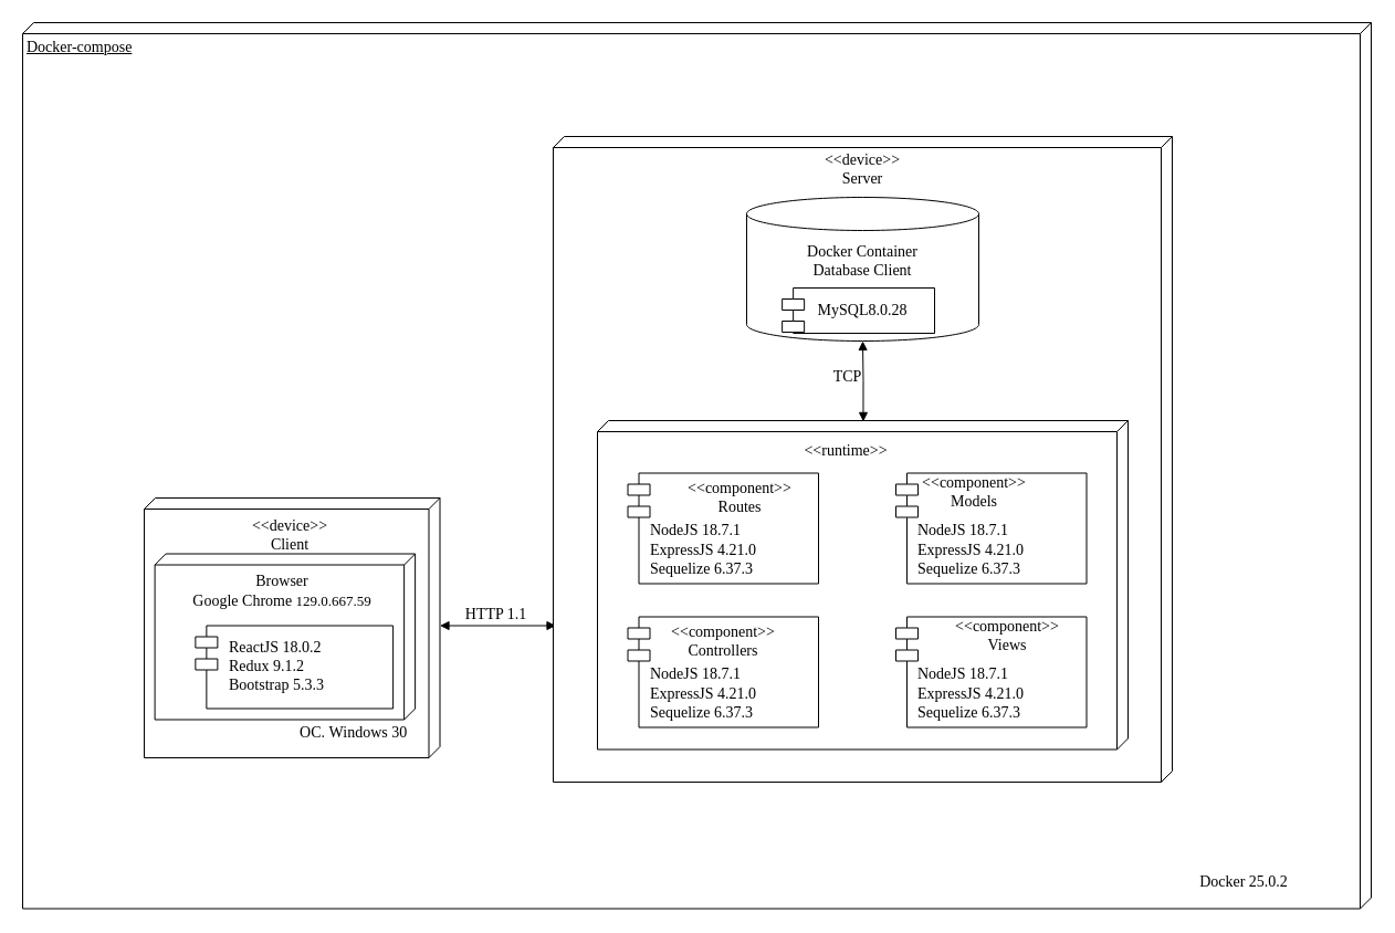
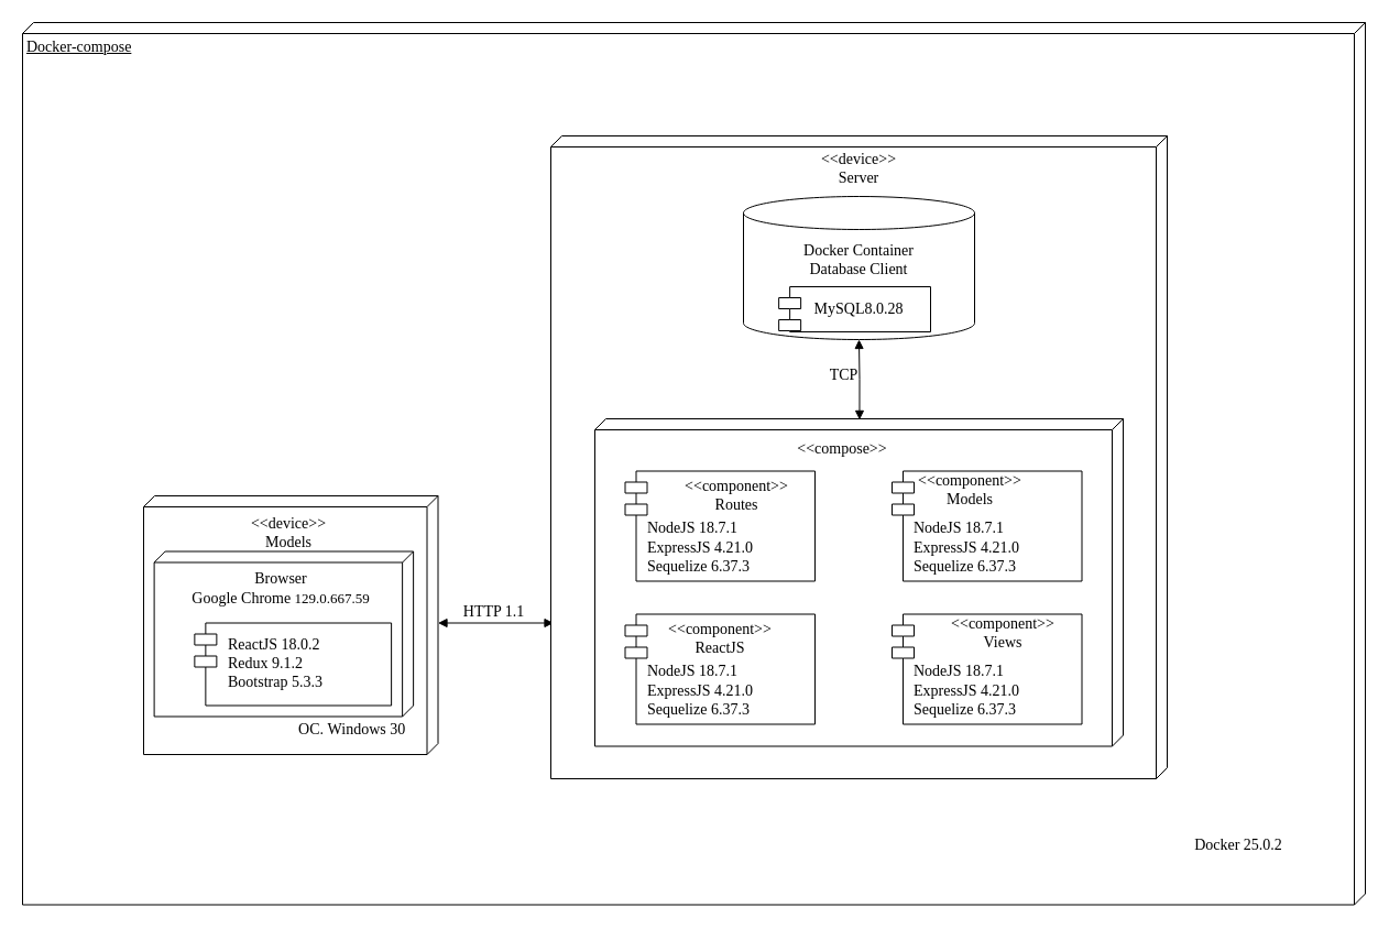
- <mxCell id="20" value="&lt;font face=&quot;Times New Roman&quot;&gt;&lt;span style=&quot;font-size: 14px;&quot;&gt;&amp;lt;&amp;lt;runtime&amp;gt;&amp;gt;&lt;/span&gt;&lt;/font&gt;" style="text;html=1;align=center;verticalAlign=middle;whiteSpace=wrap;rounded=0;" parent="1" vertex="1"><mxGeometry x="675" y="392.5" width="180" height="30" as="geometry" /></mxCell>
+ <mxCell id="20" value="&lt;font face=&quot;Times New Roman&quot;&gt;&lt;span style=&quot;font-size: 14px;&quot;&gt;&amp;lt;&amp;lt;compose&amp;gt;&amp;gt;&lt;/span&gt;&lt;/font&gt;" style="text;html=1;align=center;verticalAlign=middle;whiteSpace=wrap;rounded=0;" parent="1" vertex="1"><mxGeometry x="675" y="392.5" width="180" height="30" as="geometry" /></mxCell>
- <mxCell id="8" value="&lt;font style=&quot;font-size: 14px;&quot; face=&quot;Times New Roman&quot;&gt;&amp;lt;&amp;lt;device&amp;gt;&amp;gt;&lt;br&gt;&lt;/font&gt;&lt;div&gt;&lt;font style=&quot;font-size: 14px;&quot; face=&quot;Times New Roman&quot;&gt;Client&lt;/font&gt;&lt;/div&gt;" style="text;html=1;align=center;verticalAlign=middle;whiteSpace=wrap;rounded=0;" parent="1" vertex="1"><mxGeometry x="212.62" y="468.5" width="97.5" height="30" as="geometry" /></mxCell>
+ <mxCell id="8" value="&lt;font style=&quot;font-size: 14px;&quot; face=&quot;Times New Roman&quot;&gt;&amp;lt;&amp;lt;device&amp;gt;&amp;gt;&lt;br&gt;&lt;/font&gt;&lt;div&gt;&lt;font style=&quot;font-size: 14px;&quot; face=&quot;Times New Roman&quot;&gt;Models&lt;/font&gt;&lt;/div&gt;" style="text;html=1;align=center;verticalAlign=middle;whiteSpace=wrap;rounded=0;" parent="1" vertex="1"><mxGeometry x="212.62" y="468.5" width="97.5" height="30" as="geometry" /></mxCell>
- <mxCell id="29" value="&lt;font face=&quot;Times New Roman&quot;&gt;&lt;span style=&quot;font-size: 14px;&quot;&gt;&amp;lt;&amp;lt;component&amp;gt;&amp;gt;&lt;/span&gt;&lt;/font&gt;&lt;div&gt;&lt;font face=&quot;Times New Roman&quot;&gt;&lt;span style=&quot;font-size: 14px;&quot;&gt;Controllers&lt;/span&gt;&lt;/font&gt;&lt;/div&gt;" style="text;html=1;align=center;verticalAlign=middle;whiteSpace=wrap;rounded=0;" parent="1" vertex="1"><mxGeometry x="585.63" y="567.5" width="136.25" height="25" as="geometry" /></mxCell>
+ <mxCell id="29" value="&lt;font face=&quot;Times New Roman&quot;&gt;&lt;span style=&quot;font-size: 14px;&quot;&gt;&amp;lt;&amp;lt;component&amp;gt;&amp;gt;&lt;/span&gt;&lt;/font&gt;&lt;div&gt;&lt;font face=&quot;Times New Roman&quot;&gt;&lt;span style=&quot;font-size: 14px;&quot;&gt;ReactJS&lt;/span&gt;&lt;/font&gt;&lt;/div&gt;" style="text;html=1;align=center;verticalAlign=middle;whiteSpace=wrap;rounded=0;" parent="1" vertex="1"><mxGeometry x="585.63" y="567.5" width="136.25" height="25" as="geometry" /></mxCell>
- <mxCell id="3" value="&lt;font face=&quot;Times New Roman&quot; style=&quot;font-size: 14px;&quot;&gt;Docker 25.0.2&lt;/font&gt;" style="text;html=1;align=center;verticalAlign=middle;whiteSpace=wrap;rounded=0;" parent="1" vertex="1"><mxGeometry x="1050" y="782.5" width="150" height="30" as="geometry" /></mxCell>
+ <mxCell id="3" value="&lt;font face=&quot;Times New Roman&quot; style=&quot;font-size: 14px;&quot;&gt;Docker 25.0.2&lt;/font&gt;" style="text;html=1;align=center;verticalAlign=middle;whiteSpace=wrap;rounded=0;" parent="1" vertex="1"><mxGeometry x="1050" y="752.5" width="150" height="30" as="geometry" /></mxCell>
